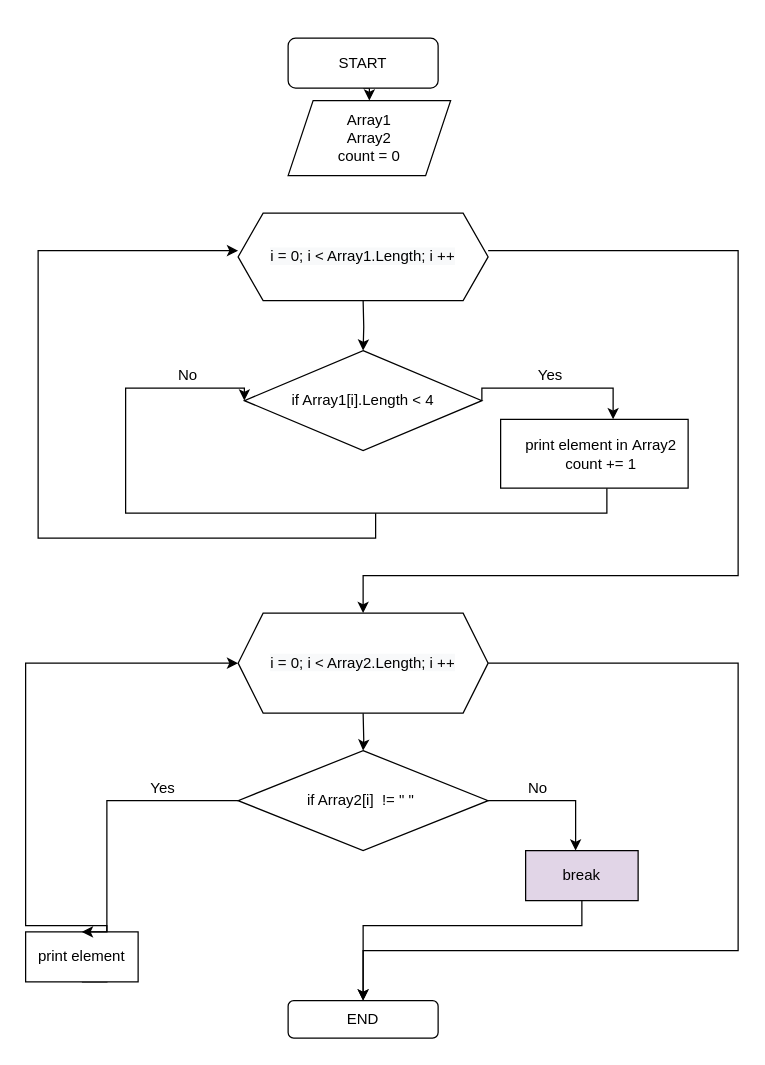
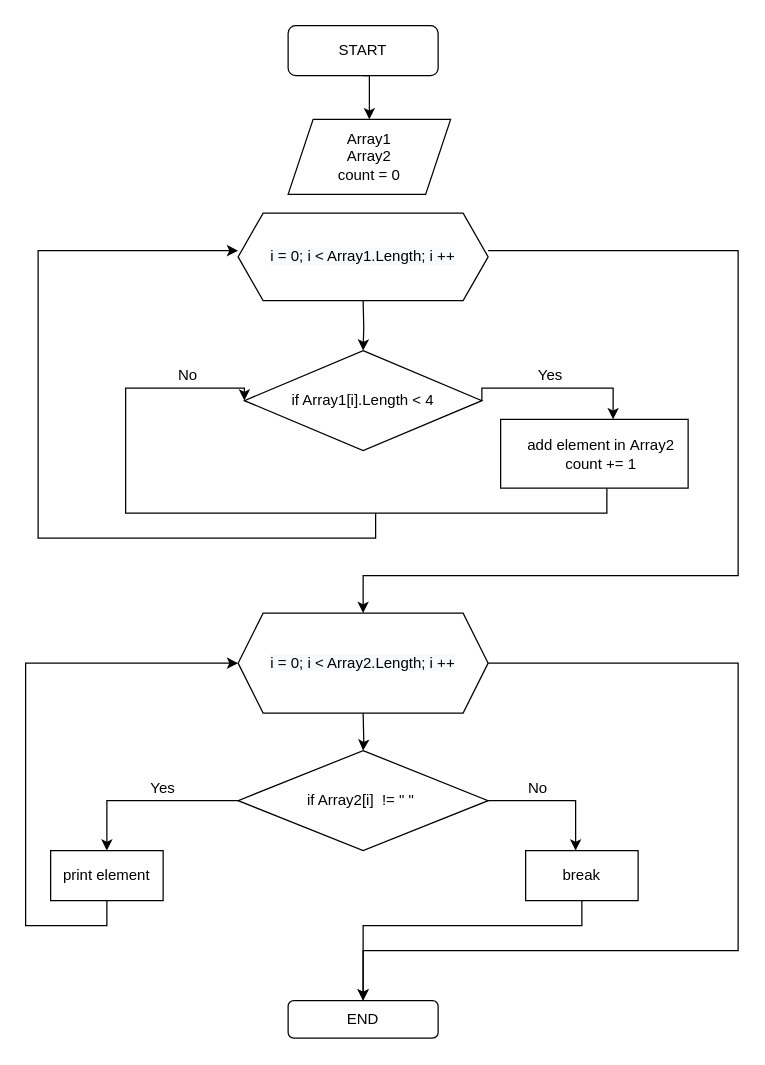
- <mxCell id="3" value="START" style="rounded=1;whiteSpace=wrap;html=1;" vertex="1" parent="1"><mxGeometry x="230" y="30" width="120" height="40" as="geometry" /></mxCell>
+ <mxCell id="3" value="START" style="rounded=1;whiteSpace=wrap;html=1;" vertex="1" parent="1"><mxGeometry x="230" y="20" width="120" height="40" as="geometry" /></mxCell>
- <mxCell id="4" value="Array1&lt;br&gt;Array2&lt;br&gt;count = 0" style="shape=parallelogram;perimeter=parallelogramPerimeter;whiteSpace=wrap;html=1;fixedSize=1;" vertex="1" parent="1"><mxGeometry x="230" y="80" width="130" height="60" as="geometry" /></mxCell>
+ <mxCell id="4" value="Array1&lt;br&gt;Array2&lt;br&gt;count = 0" style="shape=parallelogram;perimeter=parallelogramPerimeter;whiteSpace=wrap;html=1;fixedSize=1;" vertex="1" parent="1"><mxGeometry x="230" y="95" width="130" height="60" as="geometry" /></mxCell>
- <mxCell id="29" value="print element in&amp;nbsp;Array2&lt;br&gt;count += 1" style="text;html=1;resizable=0;autosize=1;align=center;verticalAlign=middle;points=[];fillColor=none;strokeColor=none;rounded=0;" vertex="1" parent="1"><mxGeometry x="410" y="342.5" width="140" height="40" as="geometry" /></mxCell>
+ <mxCell id="29" value="add element in&amp;nbsp;Array2&lt;br&gt;count += 1" style="text;html=1;resizable=0;autosize=1;align=center;verticalAlign=middle;points=[];fillColor=none;strokeColor=none;rounded=0;" vertex="1" parent="1"><mxGeometry x="410" y="342.5" width="140" height="40" as="geometry" /></mxCell>
- <mxCell id="15" value="break" style="rounded=0;whiteSpace=wrap;html=1;fillColor=#e1d5e7;" vertex="1" parent="1"><mxGeometry x="420" y="680" width="90" height="40" as="geometry" /></mxCell>
+ <mxCell id="15" value="break" style="rounded=0;whiteSpace=wrap;html=1;" vertex="1" parent="1"><mxGeometry x="420" y="680" width="90" height="40" as="geometry" /></mxCell>
- <mxCell id="17" value="print element" style="rounded=0;whiteSpace=wrap;html=1;" vertex="1" parent="1"><mxGeometry x="20" y="745" width="90" height="40" as="geometry" /></mxCell>
+ <mxCell id="17" value="print element" style="rounded=0;whiteSpace=wrap;html=1;" vertex="1" parent="1"><mxGeometry x="40" y="680" width="90" height="40" as="geometry" /></mxCell>
